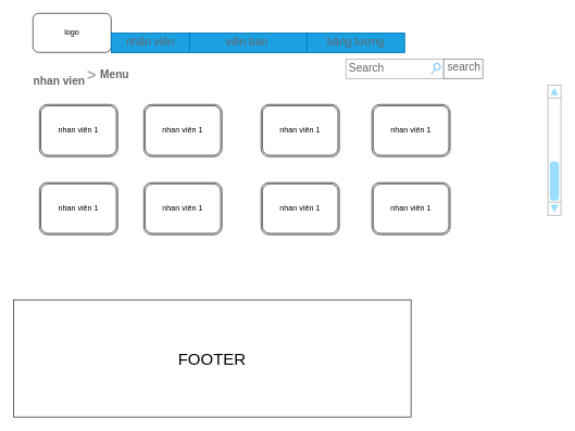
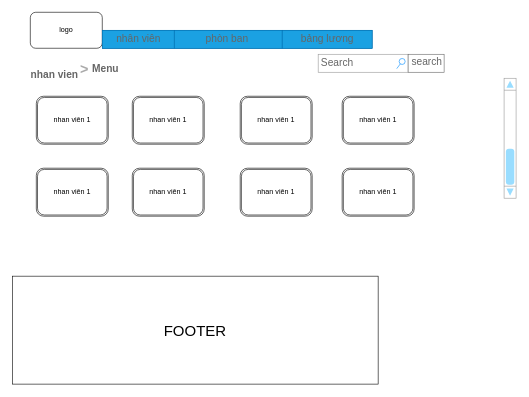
- <mxCell id="12" value="viên ban&amp;nbsp;" style="strokeColor=inherit;fillColor=inherit;gradientColor=inherit;strokeWidth=1;shadow=0;dashed=0;align=center;html=1;shape=mxgraph.mockup.forms.rrect;rSize=0;fontSize=17;fontColor=#666666;" vertex="1" parent="9"><mxGeometry x="120" width="180" height="30" as="geometry" /></mxCell>
+ <mxCell id="12" value="phòn ban&amp;nbsp;" style="strokeColor=inherit;fillColor=inherit;gradientColor=inherit;strokeWidth=1;shadow=0;dashed=0;align=center;html=1;shape=mxgraph.mockup.forms.rrect;rSize=0;fontSize=17;fontColor=#666666;" vertex="1" parent="9"><mxGeometry x="120" width="180" height="30" as="geometry" /></mxCell>
